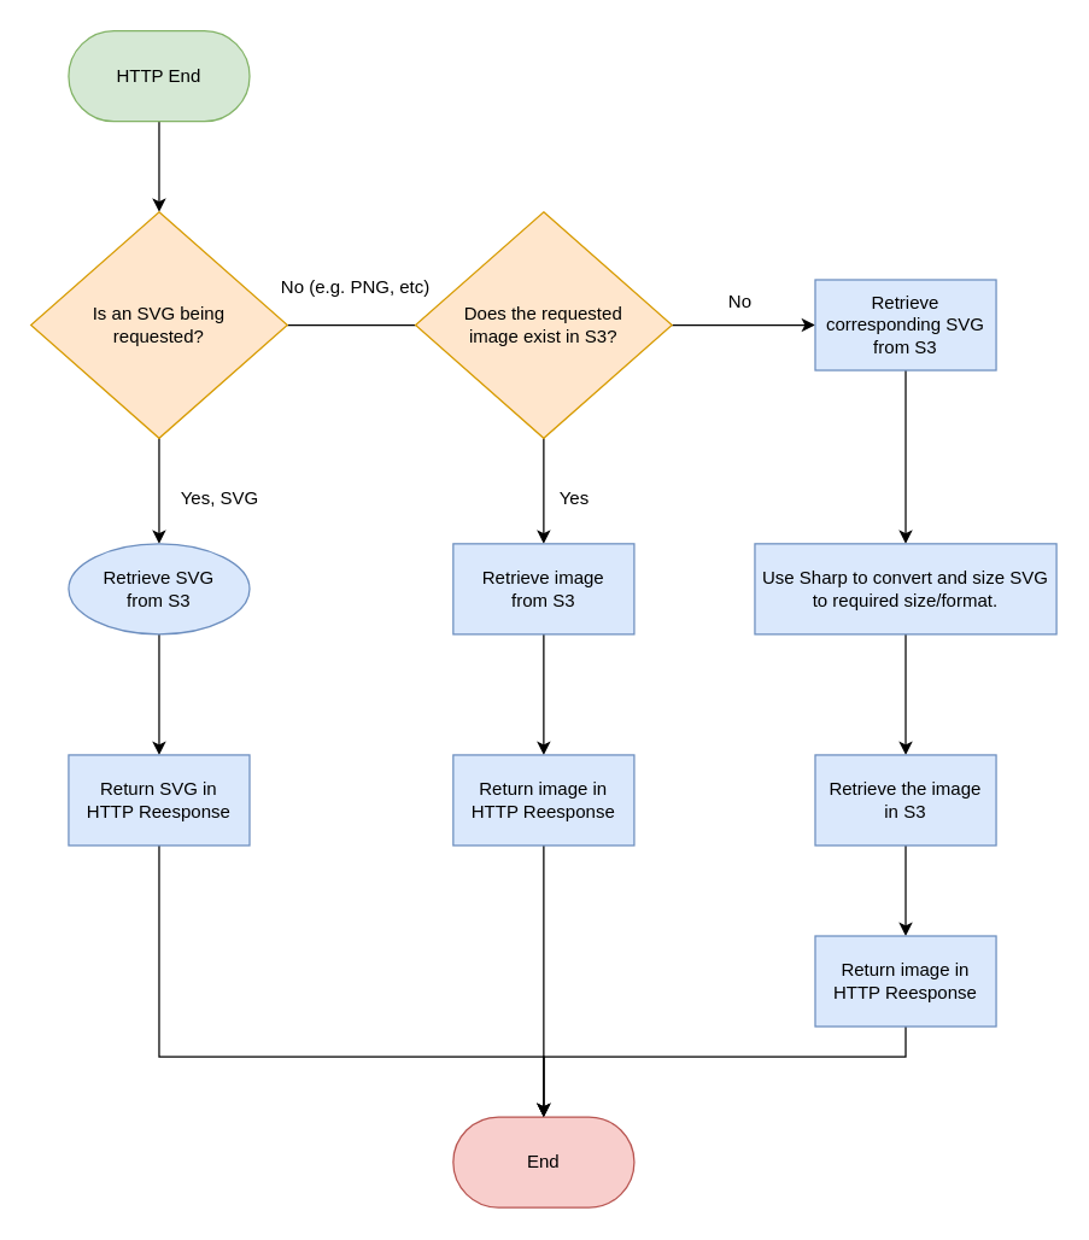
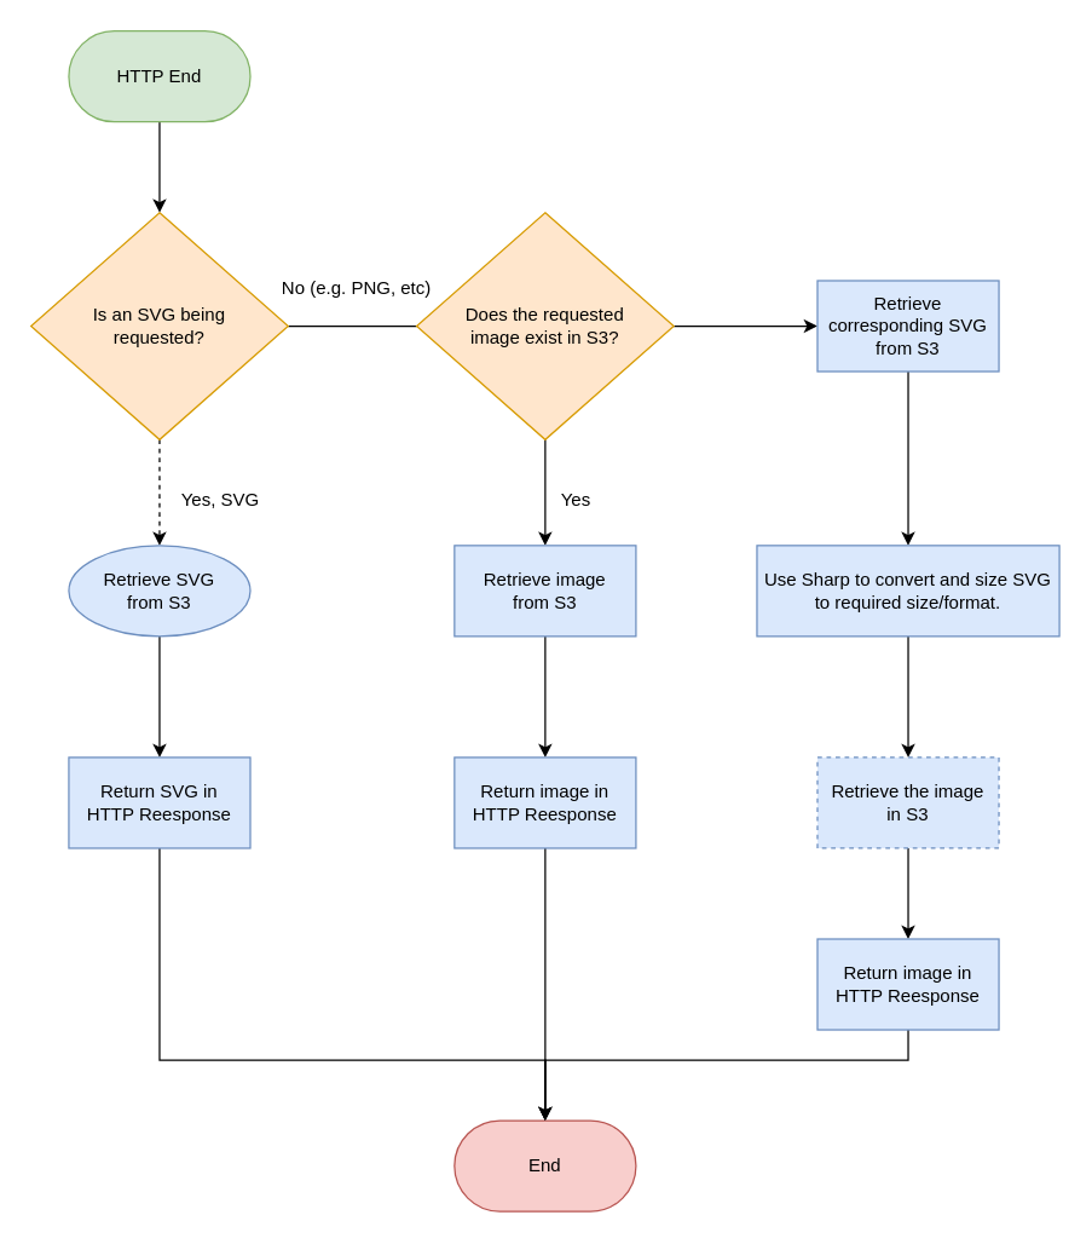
- <mxCell id="30" value="No" style="text;html=1;align=center;verticalAlign=middle;resizable=0;points=[];autosize=1;" vertex="1" parent="1"><mxGeometry x="475" y="190" width="30" height="20" as="geometry" /></mxCell>
- <mxCell id="4" style="edgeStyle=orthogonalEdgeStyle;rounded=0;orthogonalLoop=1;jettySize=auto;html=1;entryX=0.5;entryY=0;entryDx=0;entryDy=0;" edge="1" parent="1" source="6" target="8"><mxGeometry relative="1" as="geometry" /></mxCell>
+ <mxCell id="4" style="edgeStyle=orthogonalEdgeStyle;rounded=0;orthogonalLoop=1;jettySize=auto;html=1;entryX=0.5;entryY=0;entryDx=0;entryDy=0;dashed=1;" edge="1" parent="1" source="6" target="8"><mxGeometry relative="1" as="geometry" /></mxCell>
- <mxCell id="24" value="Retrieve the image&lt;br&gt;in S3" style="rounded=0;whiteSpace=wrap;html=1;fillColor=#dae8fc;strokeColor=#6c8ebf;" vertex="1" parent="1"><mxGeometry x="540" y="500" width="120" height="60" as="geometry" /></mxCell>
+ <mxCell id="24" value="Retrieve the image&lt;br&gt;in S3" style="rounded=0;whiteSpace=wrap;html=1;fillColor=#dae8fc;strokeColor=#6c8ebf;dashed=1;" vertex="1" parent="1"><mxGeometry x="540" y="500" width="120" height="60" as="geometry" /></mxCell>
